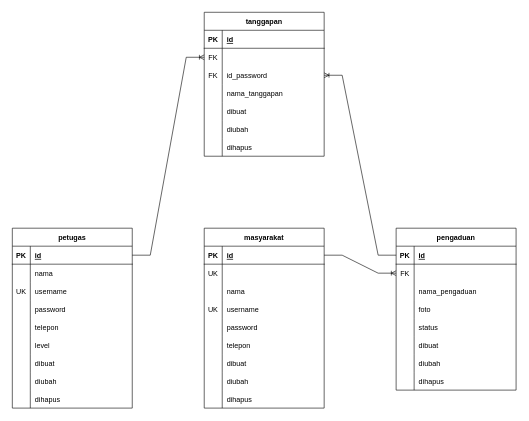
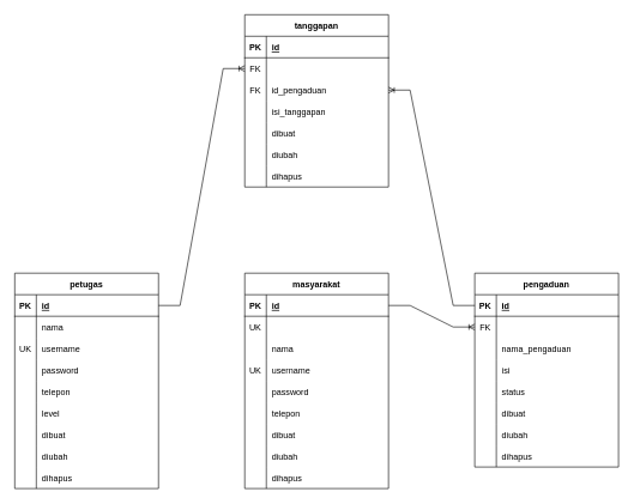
- <mxCell id="89" value="id_password" style="shape=partialRectangle;connectable=0;fillColor=none;top=0;left=0;bottom=0;right=0;align=left;spacingLeft=6;fontStyle=0;overflow=hidden;" vertex="1" parent="87"><mxGeometry x="30" width="170" height="30" as="geometry"><mxRectangle width="170" height="30" as="alternateBounds" /></mxGeometry></mxCell>
+ <mxCell id="89" value="id_pengaduan" style="shape=partialRectangle;connectable=0;fillColor=none;top=0;left=0;bottom=0;right=0;align=left;spacingLeft=6;fontStyle=0;overflow=hidden;" vertex="1" parent="87"><mxGeometry x="30" width="170" height="30" as="geometry"><mxRectangle width="170" height="30" as="alternateBounds" /></mxGeometry></mxCell>
- <mxCell id="92" value="nama_tanggapan" style="shape=partialRectangle;connectable=0;fillColor=none;top=0;left=0;bottom=0;right=0;align=left;spacingLeft=6;overflow=hidden;" vertex="1" parent="90"><mxGeometry x="30" width="170" height="30" as="geometry"><mxRectangle width="170" height="30" as="alternateBounds" /></mxGeometry></mxCell>
+ <mxCell id="92" value="isi_tanggapan" style="shape=partialRectangle;connectable=0;fillColor=none;top=0;left=0;bottom=0;right=0;align=left;spacingLeft=6;overflow=hidden;" vertex="1" parent="90"><mxGeometry x="30" width="170" height="30" as="geometry"><mxRectangle width="170" height="30" as="alternateBounds" /></mxGeometry></mxCell>
- <mxCell id="68" value="foto" style="shape=partialRectangle;connectable=0;fillColor=none;top=0;left=0;bottom=0;right=0;align=left;spacingLeft=6;fontStyle=0;overflow=hidden;" vertex="1" parent="66"><mxGeometry x="30" width="170" height="30" as="geometry"><mxRectangle width="170" height="30" as="alternateBounds" /></mxGeometry></mxCell>
+ <mxCell id="68" value="isi" style="shape=partialRectangle;connectable=0;fillColor=none;top=0;left=0;bottom=0;right=0;align=left;spacingLeft=6;fontStyle=0;overflow=hidden;" vertex="1" parent="66"><mxGeometry x="30" width="170" height="30" as="geometry"><mxRectangle width="170" height="30" as="alternateBounds" /></mxGeometry></mxCell>
